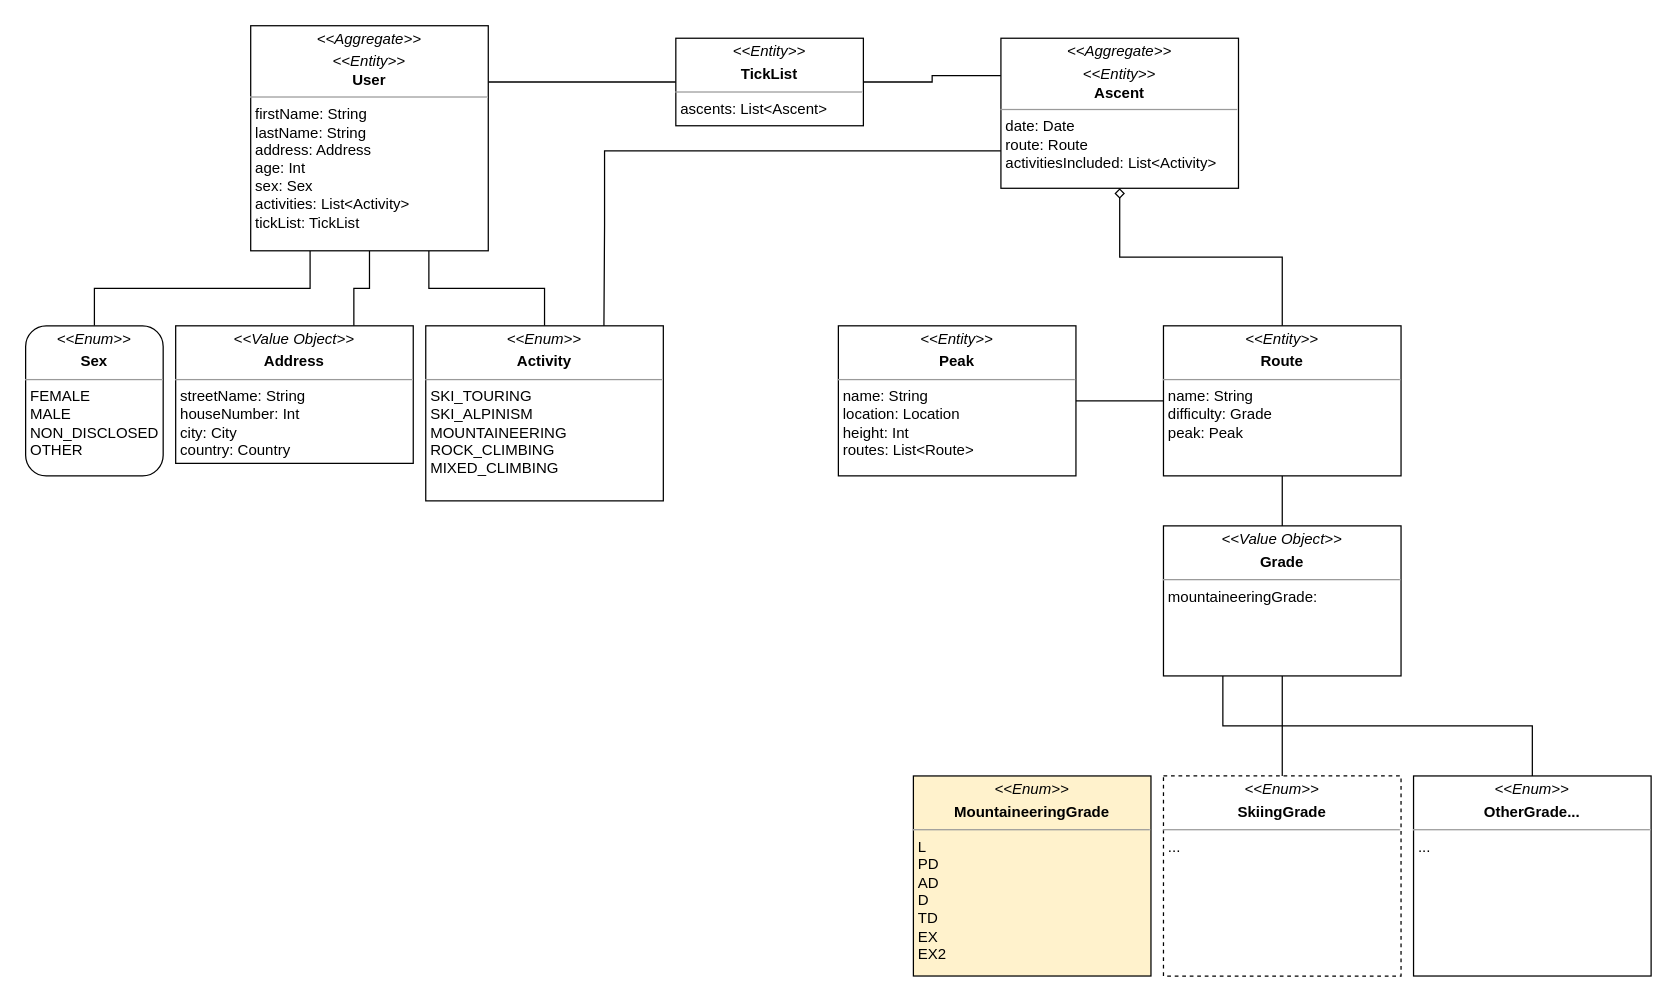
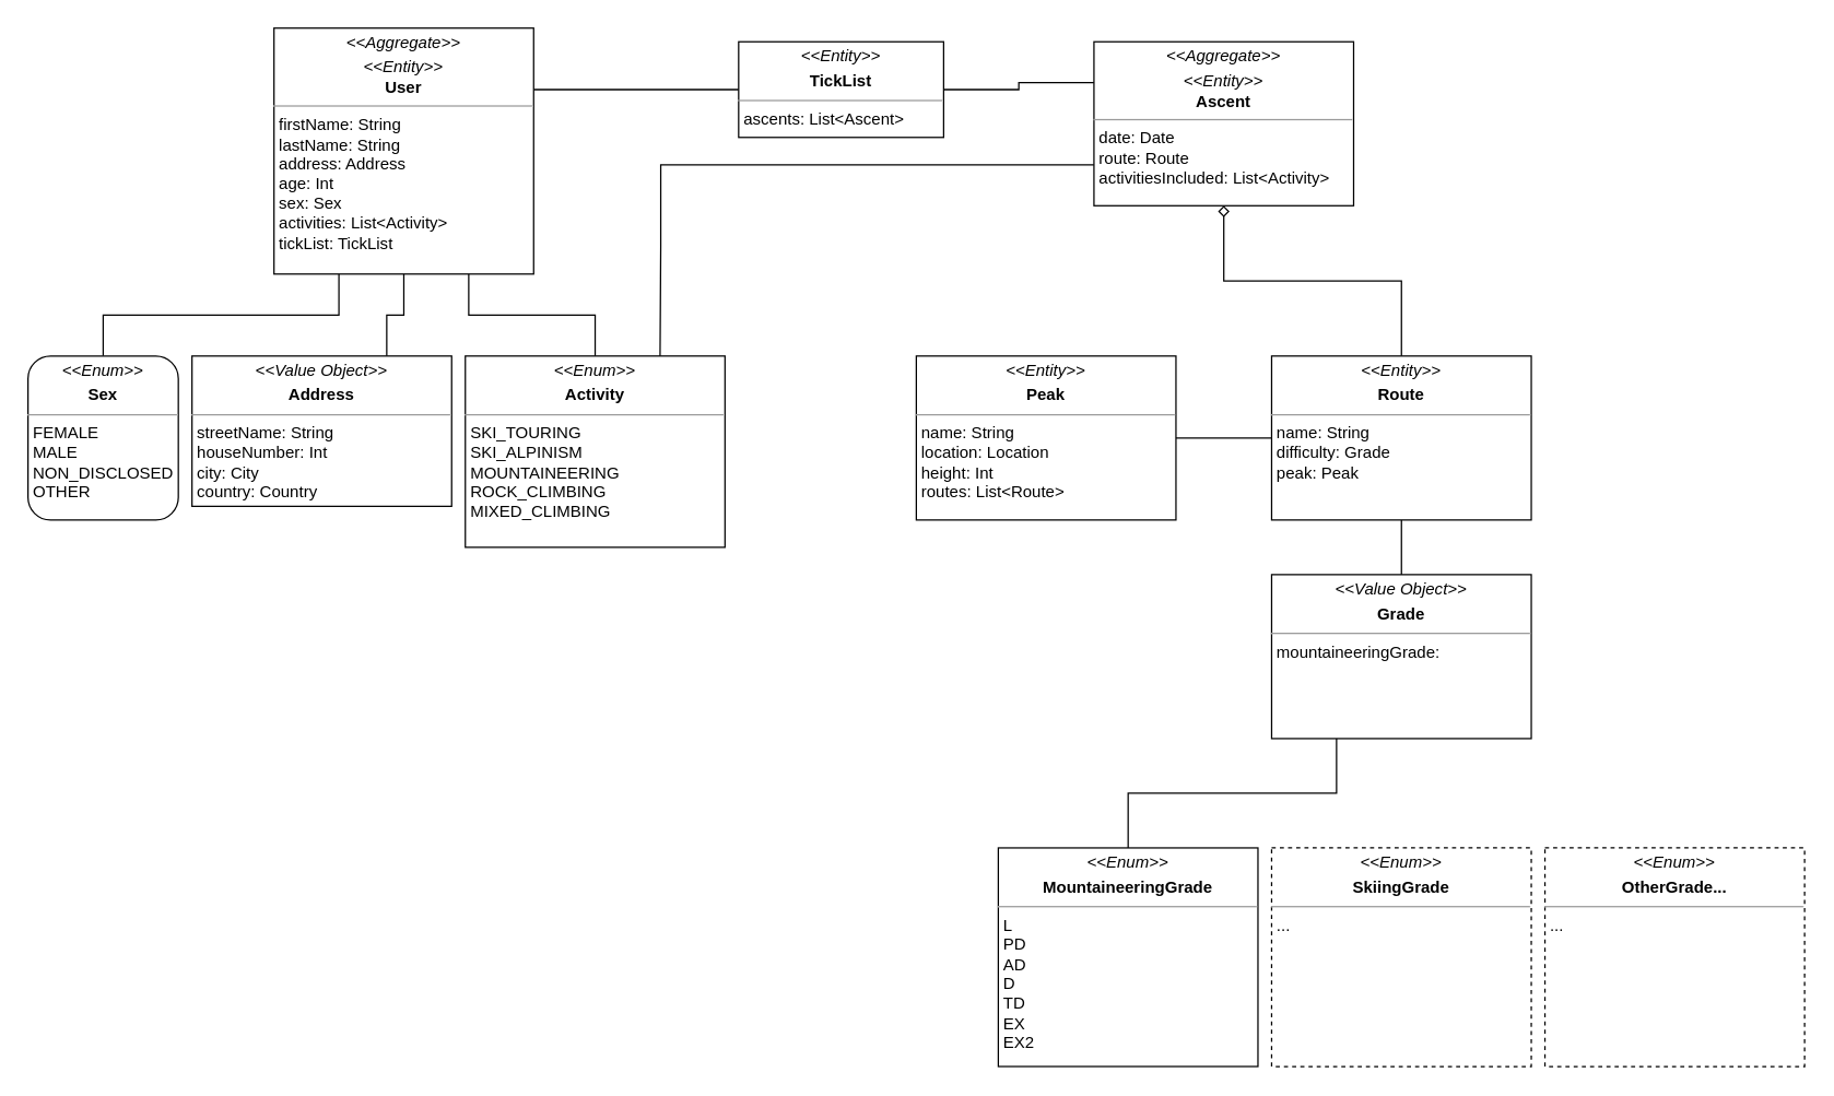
- <mxCell id="19" style="edgeStyle=orthogonalEdgeStyle;rounded=0;orthogonalLoop=1;jettySize=auto;html=1;exitX=0.25;exitY=1;exitDx=0;exitDy=0;endArrow=none;endFill=0;" edge="1" parent="1" source="21" target="24"><mxGeometry relative="1" as="geometry" /></mxCell>
+ <mxCell id="19" style="edgeStyle=orthogonalEdgeStyle;rounded=0;orthogonalLoop=1;jettySize=auto;html=1;exitX=0.25;exitY=1;exitDx=0;exitDy=0;entryX=0.5;entryY=0;entryDx=0;entryDy=0;endArrow=none;endFill=0;" edge="1" parent="1" source="21" target="22"><mxGeometry relative="1" as="geometry" /></mxCell>
- <mxCell id="20" style="edgeStyle=orthogonalEdgeStyle;rounded=0;orthogonalLoop=1;jettySize=auto;html=1;exitX=0.5;exitY=1;exitDx=0;exitDy=0;entryX=0.5;entryY=0;entryDx=0;entryDy=0;endArrow=none;endFill=0;" edge="1" parent="1" source="21" target="23"><mxGeometry relative="1" as="geometry" /></mxCell>
- <mxCell id="22" value="&lt;p style=&quot;margin:0px;margin-top:4px;text-align:center;&quot;&gt;&lt;i style=&quot;background-color: initial;&quot;&gt;&amp;lt;&amp;lt;Enum&amp;gt;&amp;gt;&lt;/i&gt;&lt;br&gt;&lt;/p&gt;&lt;p style=&quot;margin:0px;margin-top:4px;text-align:center;&quot;&gt;&lt;b&gt;MountaineeringGrade&lt;/b&gt;&lt;/p&gt;&lt;hr size=&quot;1&quot;&gt;&lt;p style=&quot;margin:0px;margin-left:4px;&quot;&gt;L&lt;/p&gt;&lt;p style=&quot;margin:0px;margin-left:4px;&quot;&gt;PD&lt;/p&gt;&lt;p style=&quot;margin:0px;margin-left:4px;&quot;&gt;AD&lt;/p&gt;&lt;p style=&quot;margin:0px;margin-left:4px;&quot;&gt;D&lt;/p&gt;&lt;p style=&quot;margin:0px;margin-left:4px;&quot;&gt;TD&lt;/p&gt;&lt;p style=&quot;margin:0px;margin-left:4px;&quot;&gt;EX&lt;/p&gt;&lt;p style=&quot;margin:0px;margin-left:4px;&quot;&gt;EX2&lt;/p&gt;&lt;p style=&quot;margin:0px;margin-left:4px;&quot;&gt;&lt;br&gt;&lt;/p&gt;" style="verticalAlign=top;align=left;overflow=fill;fontSize=12;fontFamily=Helvetica;html=1;fillColor=#fff2cc;" vertex="1" parent="1"><mxGeometry x="730" y="620" width="190" height="160" as="geometry" /></mxCell>
+ <mxCell id="22" value="&lt;p style=&quot;margin:0px;margin-top:4px;text-align:center;&quot;&gt;&lt;i style=&quot;background-color: initial;&quot;&gt;&amp;lt;&amp;lt;Enum&amp;gt;&amp;gt;&lt;/i&gt;&lt;br&gt;&lt;/p&gt;&lt;p style=&quot;margin:0px;margin-top:4px;text-align:center;&quot;&gt;&lt;b&gt;MountaineeringGrade&lt;/b&gt;&lt;/p&gt;&lt;hr size=&quot;1&quot;&gt;&lt;p style=&quot;margin:0px;margin-left:4px;&quot;&gt;L&lt;/p&gt;&lt;p style=&quot;margin:0px;margin-left:4px;&quot;&gt;PD&lt;/p&gt;&lt;p style=&quot;margin:0px;margin-left:4px;&quot;&gt;AD&lt;/p&gt;&lt;p style=&quot;margin:0px;margin-left:4px;&quot;&gt;D&lt;/p&gt;&lt;p style=&quot;margin:0px;margin-left:4px;&quot;&gt;TD&lt;/p&gt;&lt;p style=&quot;margin:0px;margin-left:4px;&quot;&gt;EX&lt;/p&gt;&lt;p style=&quot;margin:0px;margin-left:4px;&quot;&gt;EX2&lt;/p&gt;&lt;p style=&quot;margin:0px;margin-left:4px;&quot;&gt;&lt;br&gt;&lt;/p&gt;" style="verticalAlign=top;align=left;overflow=fill;fontSize=12;fontFamily=Helvetica;html=1;" vertex="1" parent="1"><mxGeometry x="730" y="620" width="190" height="160" as="geometry" /></mxCell>
- <mxCell id="24" value="&lt;p style=&quot;margin:0px;margin-top:4px;text-align:center;&quot;&gt;&lt;i style=&quot;background-color: initial;&quot;&gt;&amp;lt;&amp;lt;Enum&amp;gt;&amp;gt;&lt;/i&gt;&lt;br&gt;&lt;/p&gt;&lt;p style=&quot;margin:0px;margin-top:4px;text-align:center;&quot;&gt;&lt;b&gt;OtherGrade...&lt;/b&gt;&lt;/p&gt;&lt;hr size=&quot;1&quot;&gt;&lt;p style=&quot;margin:0px;margin-left:4px;&quot;&gt;...&lt;/p&gt;&lt;p style=&quot;margin:0px;margin-left:4px;&quot;&gt;&lt;br&gt;&lt;/p&gt;" style="verticalAlign=top;align=left;overflow=fill;fontSize=12;fontFamily=Helvetica;html=1;" vertex="1" parent="1"><mxGeometry x="1130" y="620" width="190" height="160" as="geometry" /></mxCell>
+ <mxCell id="24" value="&lt;p style=&quot;margin:0px;margin-top:4px;text-align:center;&quot;&gt;&lt;i style=&quot;background-color: initial;&quot;&gt;&amp;lt;&amp;lt;Enum&amp;gt;&amp;gt;&lt;/i&gt;&lt;br&gt;&lt;/p&gt;&lt;p style=&quot;margin:0px;margin-top:4px;text-align:center;&quot;&gt;&lt;b&gt;OtherGrade...&lt;/b&gt;&lt;/p&gt;&lt;hr size=&quot;1&quot;&gt;&lt;p style=&quot;margin:0px;margin-left:4px;&quot;&gt;...&lt;/p&gt;&lt;p style=&quot;margin:0px;margin-left:4px;&quot;&gt;&lt;br&gt;&lt;/p&gt;" style="verticalAlign=top;align=left;overflow=fill;fontSize=12;fontFamily=Helvetica;html=1;dashed=1;" vertex="1" parent="1"><mxGeometry x="1130" y="620" width="190" height="160" as="geometry" /></mxCell>
